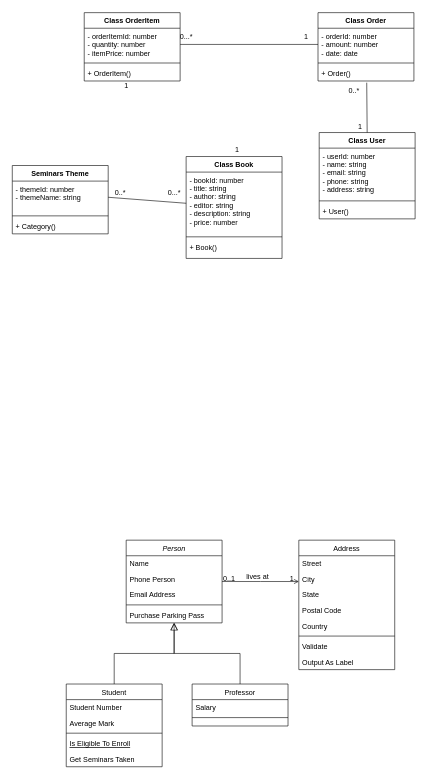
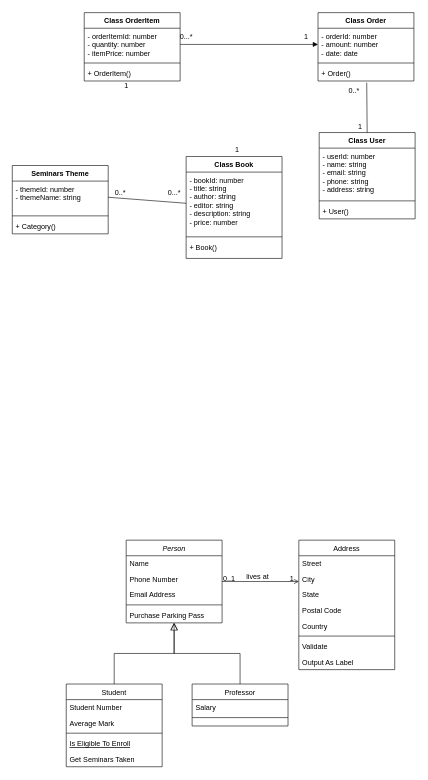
- <mxCell id="53" value="" style="endArrow=none;html=1;rounded=0;entryX=0;entryY=0.5;entryDx=0;entryDy=0;" parent="1" source="45" target="49" edge="1"><mxGeometry width="50" height="50" relative="1" as="geometry"><mxPoint x="380" y="280" as="sourcePoint" /><mxPoint x="430" y="230" as="targetPoint" /></mxGeometry></mxCell>
+ <mxCell id="53" value="" style="endArrow=block;html=1;rounded=0;entryX=0;entryY=0.5;entryDx=0;entryDy=0;" parent="1" source="45" target="49" edge="1"><mxGeometry width="50" height="50" relative="1" as="geometry"><mxPoint x="380" y="280" as="sourcePoint" /><mxPoint x="430" y="230" as="targetPoint" /></mxGeometry></mxCell>
- <mxCell id="4" value="Phone Person" style="text;align=left;verticalAlign=top;spacingLeft=4;spacingRight=4;overflow=hidden;rotatable=0;points=[[0,0.5],[1,0.5]];portConstraint=eastwest;rounded=0;shadow=0;html=0;" parent="2" vertex="1"><mxGeometry y="52" width="160" height="26" as="geometry" /></mxCell>
+ <mxCell id="4" value="Phone Number" style="text;align=left;verticalAlign=top;spacingLeft=4;spacingRight=4;overflow=hidden;rotatable=0;points=[[0,0.5],[1,0.5]];portConstraint=eastwest;rounded=0;shadow=0;html=0;" parent="2" vertex="1"><mxGeometry y="52" width="160" height="26" as="geometry" /></mxCell>
